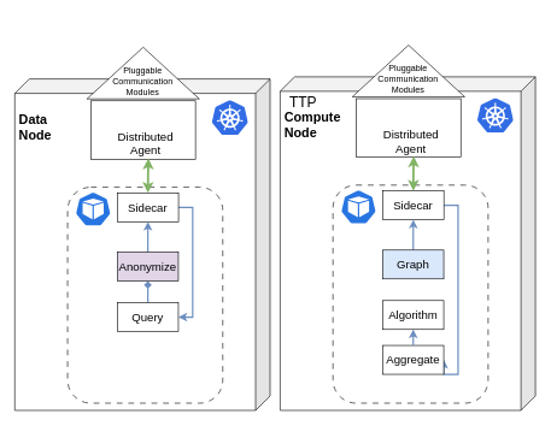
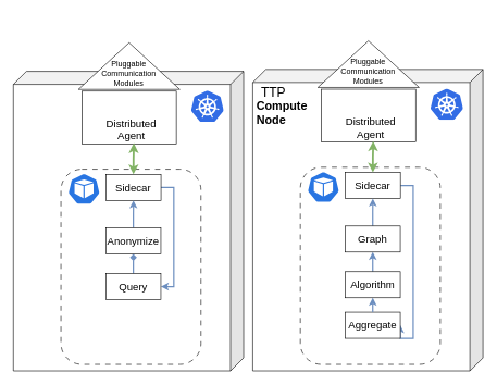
- <mxCell id="28" value="&lt;span style=&quot;font-size: 18px;&quot;&gt;&lt;font style=&quot;font-size: 18px;&quot;&gt;Data&lt;br&gt;Node&lt;/font&gt;&lt;/span&gt;" style="text;html=1;align=left;verticalAlign=middle;resizable=0;points=[];autosize=1;strokeColor=none;fillColor=none;fontStyle=1;fontSize=18;" parent="1" vertex="1"><mxGeometry x="23.77" y="146.06" width="70" height="60" as="geometry" /></mxCell>
- <mxCell id="22" value="&lt;font style=&quot;font-size: 16px;&quot;&gt;Graph&lt;/font&gt;" style="rounded=0;whiteSpace=wrap;html=1;fillColor=#dae8fc;" parent="1" vertex="1"><mxGeometry x="528.81" y="345.85" width="84.39" height="40" as="geometry" /></mxCell>
+ <mxCell id="22" value="&lt;font style=&quot;font-size: 16px;&quot;&gt;Graph&lt;/font&gt;" style="rounded=0;whiteSpace=wrap;html=1;" parent="1" vertex="1"><mxGeometry x="528.81" y="345.85" width="84.39" height="40" as="geometry" /></mxCell>
- <mxCell id="41" value="&lt;font style=&quot;font-size: 16px;&quot;&gt;Anonymize&lt;/font&gt;" style="rounded=0;whiteSpace=wrap;html=1;fillColor=#e1d5e7;" parent="1" vertex="1"><mxGeometry x="161.81" y="348.77" width="84.39" height="40" as="geometry" /></mxCell>
+ <mxCell id="41" value="&lt;font style=&quot;font-size: 16px;&quot;&gt;Anonymize&lt;/font&gt;" style="rounded=0;whiteSpace=wrap;html=1;" parent="1" vertex="1"><mxGeometry x="161.81" y="348.77" width="84.39" height="40" as="geometry" /></mxCell>
+ <mxCell id="19" style="edgeStyle=orthogonalEdgeStyle;rounded=0;orthogonalLoop=1;jettySize=auto;html=1;entryX=0.5;entryY=1;entryDx=0;entryDy=0;strokeWidth=2;fillColor=#dae8fc;strokeColor=#6c8ebf;" parent="1" source="20" target="22" edge="1"><mxGeometry relative="1" as="geometry" /></mxCell>
